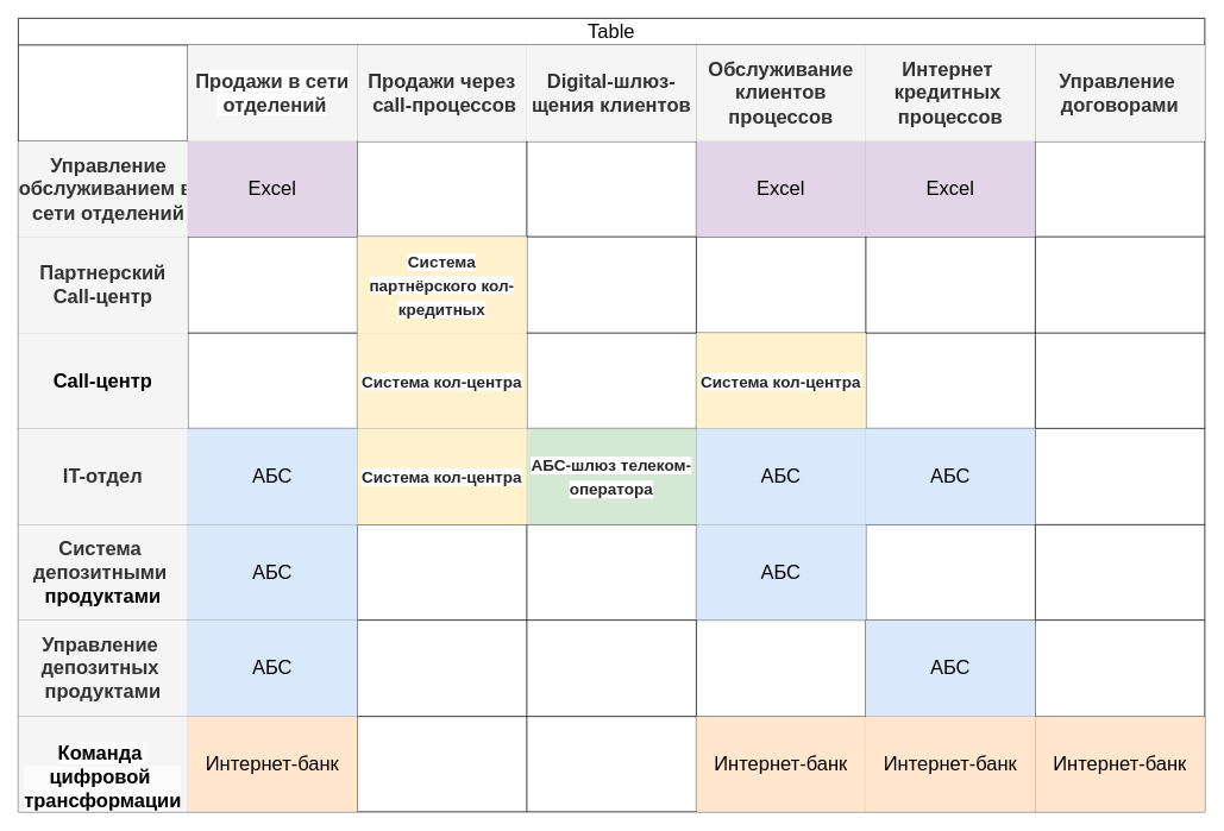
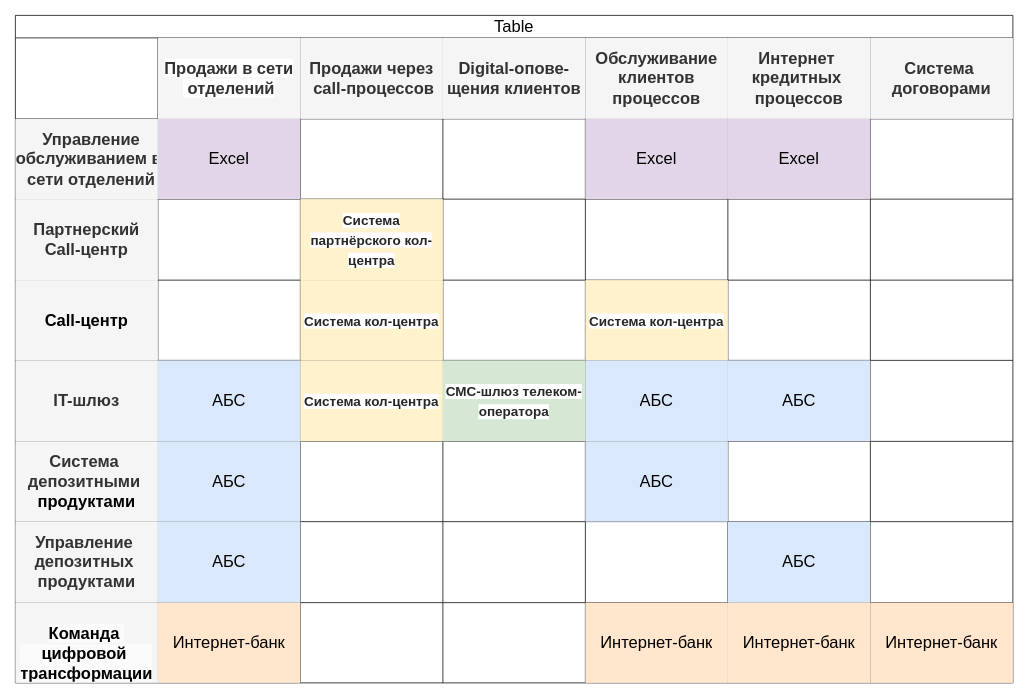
- <mxCell id="7" value="&lt;span style=&quot;font-weight: 700; text-wrap-mode: nowrap;&quot;&gt;Digital-шлюз-&lt;/span&gt;&lt;div&gt;&lt;span style=&quot;font-weight: 700; text-wrap-mode: nowrap;&quot;&gt;щения клиентов&lt;/span&gt;&lt;/div&gt;" style="shape=partialRectangle;html=1;connectable=0;strokeColor=#666666;overflow=hidden;fillColor=#f5f5f5;top=0;left=0;bottom=0;right=0;pointerEvents=1;fontSize=22;whiteSpace=wrap;fontColor=#333333;" vertex="1" parent="3"><mxGeometry x="570" width="190" height="108" as="geometry"><mxRectangle width="190" height="108" as="alternateBounds" /></mxGeometry></mxCell>
+ <mxCell id="7" value="&lt;span style=&quot;font-weight: 700; text-wrap-mode: nowrap;&quot;&gt;Digital-опове-&lt;/span&gt;&lt;div&gt;&lt;span style=&quot;font-weight: 700; text-wrap-mode: nowrap;&quot;&gt;щения клиентов&lt;/span&gt;&lt;/div&gt;" style="shape=partialRectangle;html=1;connectable=0;strokeColor=#666666;overflow=hidden;fillColor=#f5f5f5;top=0;left=0;bottom=0;right=0;pointerEvents=1;fontSize=22;whiteSpace=wrap;fontColor=#333333;" vertex="1" parent="3"><mxGeometry x="570" width="190" height="108" as="geometry"><mxRectangle width="190" height="108" as="alternateBounds" /></mxGeometry></mxCell>
- <mxCell id="10" value="&lt;span style=&quot;font-weight: 700; text-wrap-mode: nowrap;&quot;&gt;Управление&amp;nbsp;&lt;/span&gt;&lt;div&gt;&lt;span style=&quot;font-weight: 700; text-wrap-mode: nowrap;&quot;&gt;договорами&lt;/span&gt;&lt;/div&gt;" style="shape=partialRectangle;html=1;connectable=0;strokeColor=#666666;overflow=hidden;fillColor=#f5f5f5;top=0;left=0;bottom=0;right=0;pointerEvents=1;fontSize=22;whiteSpace=wrap;fontColor=#333333;" vertex="1" parent="3"><mxGeometry x="1140" width="190" height="108" as="geometry"><mxRectangle width="190" height="108" as="alternateBounds" /></mxGeometry></mxCell>
+ <mxCell id="10" value="&lt;span style=&quot;font-weight: 700; text-wrap-mode: nowrap;&quot;&gt;Система&amp;nbsp;&lt;/span&gt;&lt;div&gt;&lt;span style=&quot;font-weight: 700; text-wrap-mode: nowrap;&quot;&gt;договорами&lt;/span&gt;&lt;/div&gt;" style="shape=partialRectangle;html=1;connectable=0;strokeColor=#666666;overflow=hidden;fillColor=#f5f5f5;top=0;left=0;bottom=0;right=0;pointerEvents=1;fontSize=22;whiteSpace=wrap;fontColor=#333333;" vertex="1" parent="3"><mxGeometry x="1140" width="190" height="108" as="geometry"><mxRectangle width="190" height="108" as="alternateBounds" /></mxGeometry></mxCell>
- <mxCell id="22" value="&lt;strong style=&quot;white-space-collapse: preserve-breaks; box-sizing: inherit; color: rgba(0, 0, 0, 0.85); font-family: &amp;quot;YS Text&amp;quot;, sans-serif; font-size: 18px; text-align: left; background-color: rgb(255, 255, 255);&quot;&gt;Система партнёрского кол-кредитных&lt;/strong&gt;" style="shape=partialRectangle;html=1;connectable=0;strokeColor=#d6b656;overflow=hidden;fillColor=#fff2cc;top=0;left=0;bottom=0;right=0;pointerEvents=1;fontSize=22;whiteSpace=wrap;" vertex="1" parent="19"><mxGeometry x="380" width="190" height="108" as="geometry"><mxRectangle width="190" height="108" as="alternateBounds" /></mxGeometry></mxCell>
+ <mxCell id="22" value="&lt;strong style=&quot;white-space-collapse: preserve-breaks; box-sizing: inherit; color: rgba(0, 0, 0, 0.85); font-family: &amp;quot;YS Text&amp;quot;, sans-serif; font-size: 18px; text-align: left; background-color: rgb(255, 255, 255);&quot;&gt;Система партнёрского кол-центра&lt;/strong&gt;" style="shape=partialRectangle;html=1;connectable=0;strokeColor=#d6b656;overflow=hidden;fillColor=#fff2cc;top=0;left=0;bottom=0;right=0;pointerEvents=1;fontSize=22;whiteSpace=wrap;" vertex="1" parent="19"><mxGeometry x="380" width="190" height="108" as="geometry"><mxRectangle width="190" height="108" as="alternateBounds" /></mxGeometry></mxCell>
- <mxCell id="36" value="&lt;span style=&quot;font-weight: 700; text-wrap-mode: nowrap;&quot;&gt;IT-отдел&lt;/span&gt;" style="shape=partialRectangle;html=1;connectable=0;strokeColor=#666666;overflow=hidden;fillColor=#f5f5f5;top=0;left=0;bottom=0;right=0;pointerEvents=1;fontSize=22;whiteSpace=wrap;fontColor=#333333;" vertex="1" parent="35"><mxGeometry width="190" height="108" as="geometry"><mxRectangle width="190" height="108" as="alternateBounds" /></mxGeometry></mxCell>
+ <mxCell id="36" value="&lt;span style=&quot;font-weight: 700; text-wrap-mode: nowrap;&quot;&gt;IT-шлюз&lt;/span&gt;" style="shape=partialRectangle;html=1;connectable=0;strokeColor=#666666;overflow=hidden;fillColor=#f5f5f5;top=0;left=0;bottom=0;right=0;pointerEvents=1;fontSize=22;whiteSpace=wrap;fontColor=#333333;" vertex="1" parent="35"><mxGeometry width="190" height="108" as="geometry"><mxRectangle width="190" height="108" as="alternateBounds" /></mxGeometry></mxCell>
- <mxCell id="39" value="&lt;strong style=&quot;box-sizing: inherit; color: rgba(0, 0, 0, 0.85); font-family: &amp;quot;YS Text&amp;quot;, sans-serif; font-size: 18px; text-align: left; white-space-collapse: preserve-breaks; background-color: rgb(255, 255, 255);&quot;&gt;АБС-шлюз телеком-оператора&lt;/strong&gt;" style="shape=partialRectangle;html=1;connectable=0;strokeColor=#82b366;overflow=hidden;fillColor=#d5e8d4;top=0;left=0;bottom=0;right=0;pointerEvents=1;fontSize=22;whiteSpace=wrap;" vertex="1" parent="35"><mxGeometry x="570" width="190" height="108" as="geometry"><mxRectangle width="190" height="108" as="alternateBounds" /></mxGeometry></mxCell>
+ <mxCell id="39" value="&lt;strong style=&quot;box-sizing: inherit; color: rgba(0, 0, 0, 0.85); font-family: &amp;quot;YS Text&amp;quot;, sans-serif; font-size: 18px; text-align: left; white-space-collapse: preserve-breaks; background-color: rgb(255, 255, 255);&quot;&gt;СМС-шлюз телеком-оператора&lt;/strong&gt;" style="shape=partialRectangle;html=1;connectable=0;strokeColor=#82b366;overflow=hidden;fillColor=#d5e8d4;top=0;left=0;bottom=0;right=0;pointerEvents=1;fontSize=22;whiteSpace=wrap;" vertex="1" parent="35"><mxGeometry x="570" width="190" height="108" as="geometry"><mxRectangle width="190" height="108" as="alternateBounds" /></mxGeometry></mxCell>
